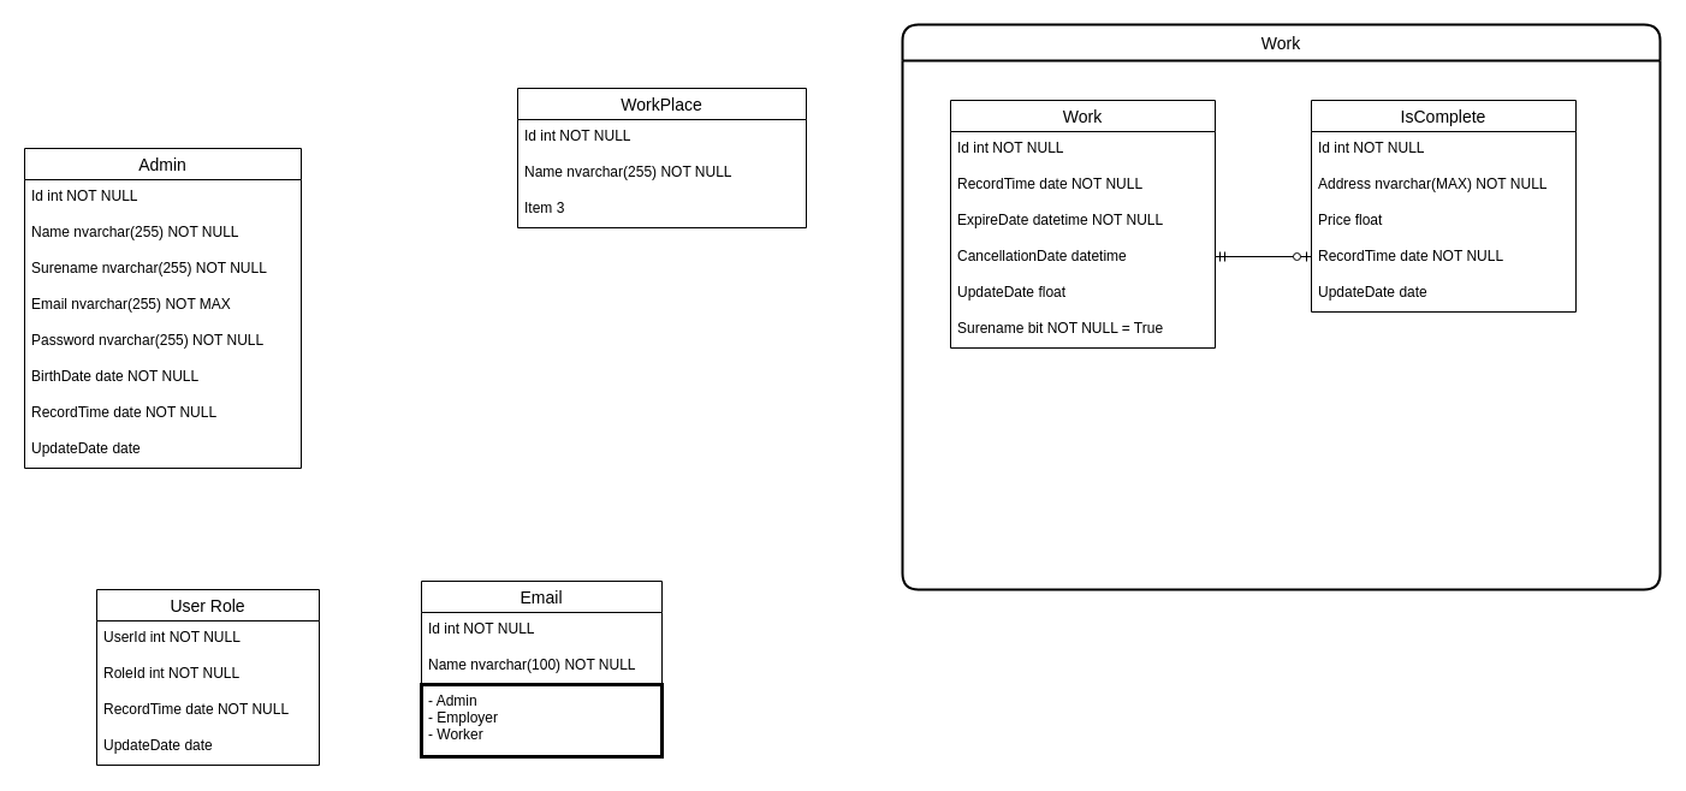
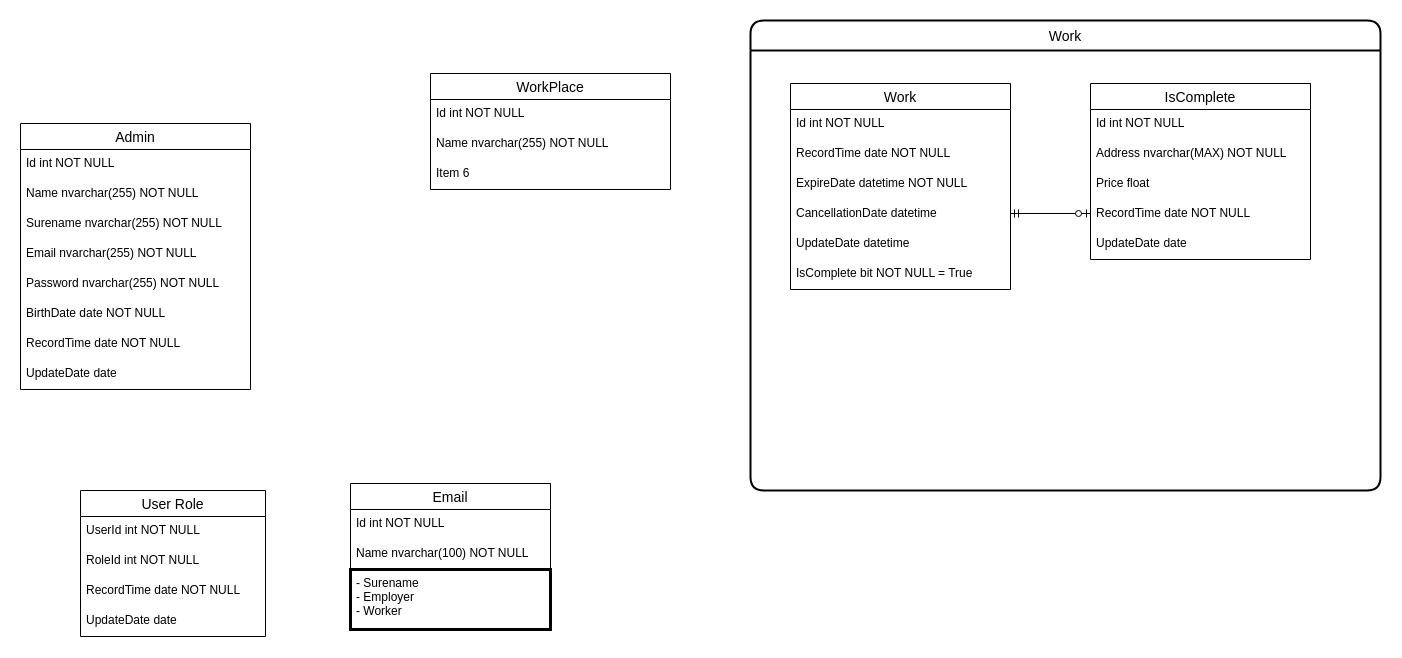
- <mxCell id="38" value="Item 3" style="text;strokeColor=none;fillColor=none;spacingLeft=4;spacingRight=4;overflow=hidden;rotatable=0;points=[[0,0.5],[1,0.5]];portConstraint=eastwest;fontSize=12;" parent="35" vertex="1"><mxGeometry y="86" width="240" height="30" as="geometry" /></mxCell>
+ <mxCell id="38" value="Item 6" style="text;strokeColor=none;fillColor=none;spacingLeft=4;spacingRight=4;overflow=hidden;rotatable=0;points=[[0,0.5],[1,0.5]];portConstraint=eastwest;fontSize=12;" parent="35" vertex="1"><mxGeometry y="86" width="240" height="30" as="geometry" /></mxCell>
- <mxCell id="26" value="UpdateDate float" style="text;strokeColor=none;fillColor=none;spacingLeft=4;spacingRight=4;overflow=hidden;rotatable=0;points=[[0,0.5],[1,0.5]];portConstraint=eastwest;fontSize=12;" parent="21" vertex="1"><mxGeometry y="146" width="220" height="30" as="geometry" /></mxCell>
+ <mxCell id="26" value="UpdateDate datetime" style="text;strokeColor=none;fillColor=none;spacingLeft=4;spacingRight=4;overflow=hidden;rotatable=0;points=[[0,0.5],[1,0.5]];portConstraint=eastwest;fontSize=12;" parent="21" vertex="1"><mxGeometry y="146" width="220" height="30" as="geometry" /></mxCell>
- <mxCell id="7" value="Email nvarchar(255) NOT MAX" style="text;strokeColor=none;fillColor=none;spacingLeft=4;spacingRight=4;overflow=hidden;rotatable=0;points=[[0,0.5],[1,0.5]];portConstraint=eastwest;fontSize=12;" parent="3" vertex="1"><mxGeometry y="116" width="230" height="30" as="geometry" /></mxCell>
+ <mxCell id="7" value="Email nvarchar(255) NOT NULL" style="text;strokeColor=none;fillColor=none;spacingLeft=4;spacingRight=4;overflow=hidden;rotatable=0;points=[[0,0.5],[1,0.5]];portConstraint=eastwest;fontSize=12;" parent="3" vertex="1"><mxGeometry y="116" width="230" height="30" as="geometry" /></mxCell>
- <mxCell id="27" value="Surename bit NOT NULL = True" style="text;strokeColor=none;fillColor=none;spacingLeft=4;spacingRight=4;overflow=hidden;rotatable=0;points=[[0,0.5],[1,0.5]];portConstraint=eastwest;fontSize=12;" parent="21" vertex="1"><mxGeometry y="176" width="220" height="30" as="geometry" /></mxCell>
+ <mxCell id="27" value="IsComplete bit NOT NULL = True" style="text;strokeColor=none;fillColor=none;spacingLeft=4;spacingRight=4;overflow=hidden;rotatable=0;points=[[0,0.5],[1,0.5]];portConstraint=eastwest;fontSize=12;" parent="21" vertex="1"><mxGeometry y="176" width="220" height="30" as="geometry" /></mxCell>
- <mxCell id="20" value="- Admin&#10;- Employer&#10;- Worker" style="text;fillColor=none;spacingLeft=4;spacingRight=4;overflow=hidden;rotatable=0;points=[[0,0.5],[1,0.5]];portConstraint=eastwest;fontSize=12;strokeColor=#000000;strokeWidth=3;" parent="17" vertex="1"><mxGeometry y="86" width="200" height="60" as="geometry" /></mxCell>
+ <mxCell id="20" value="- Surename&#10;- Employer&#10;- Worker" style="text;fillColor=none;spacingLeft=4;spacingRight=4;overflow=hidden;rotatable=0;points=[[0,0.5],[1,0.5]];portConstraint=eastwest;fontSize=12;strokeColor=#000000;strokeWidth=3;" parent="17" vertex="1"><mxGeometry y="86" width="200" height="60" as="geometry" /></mxCell>
